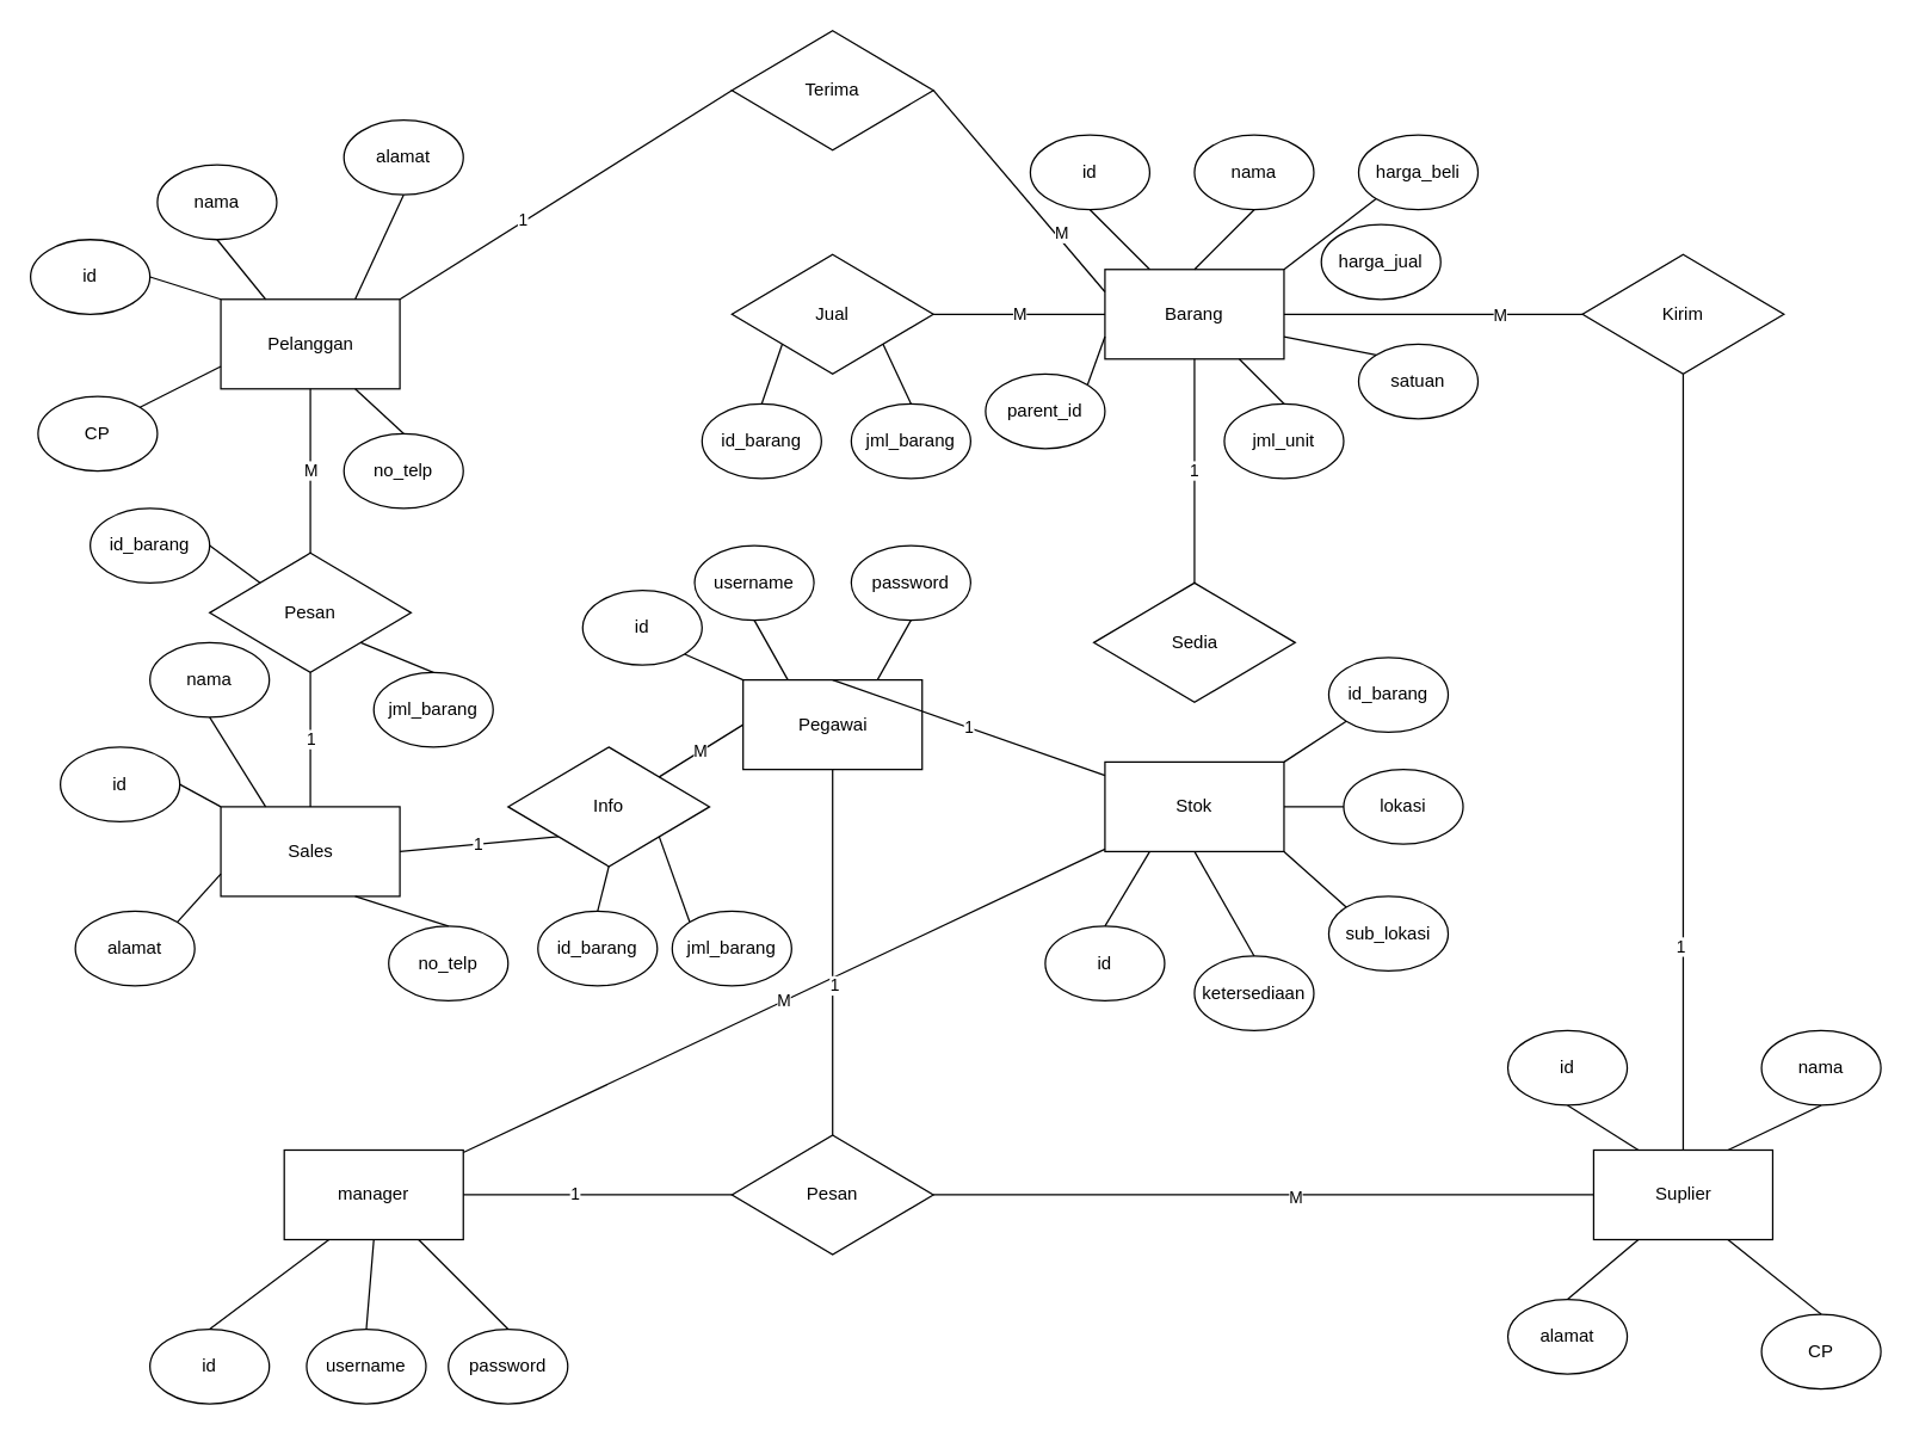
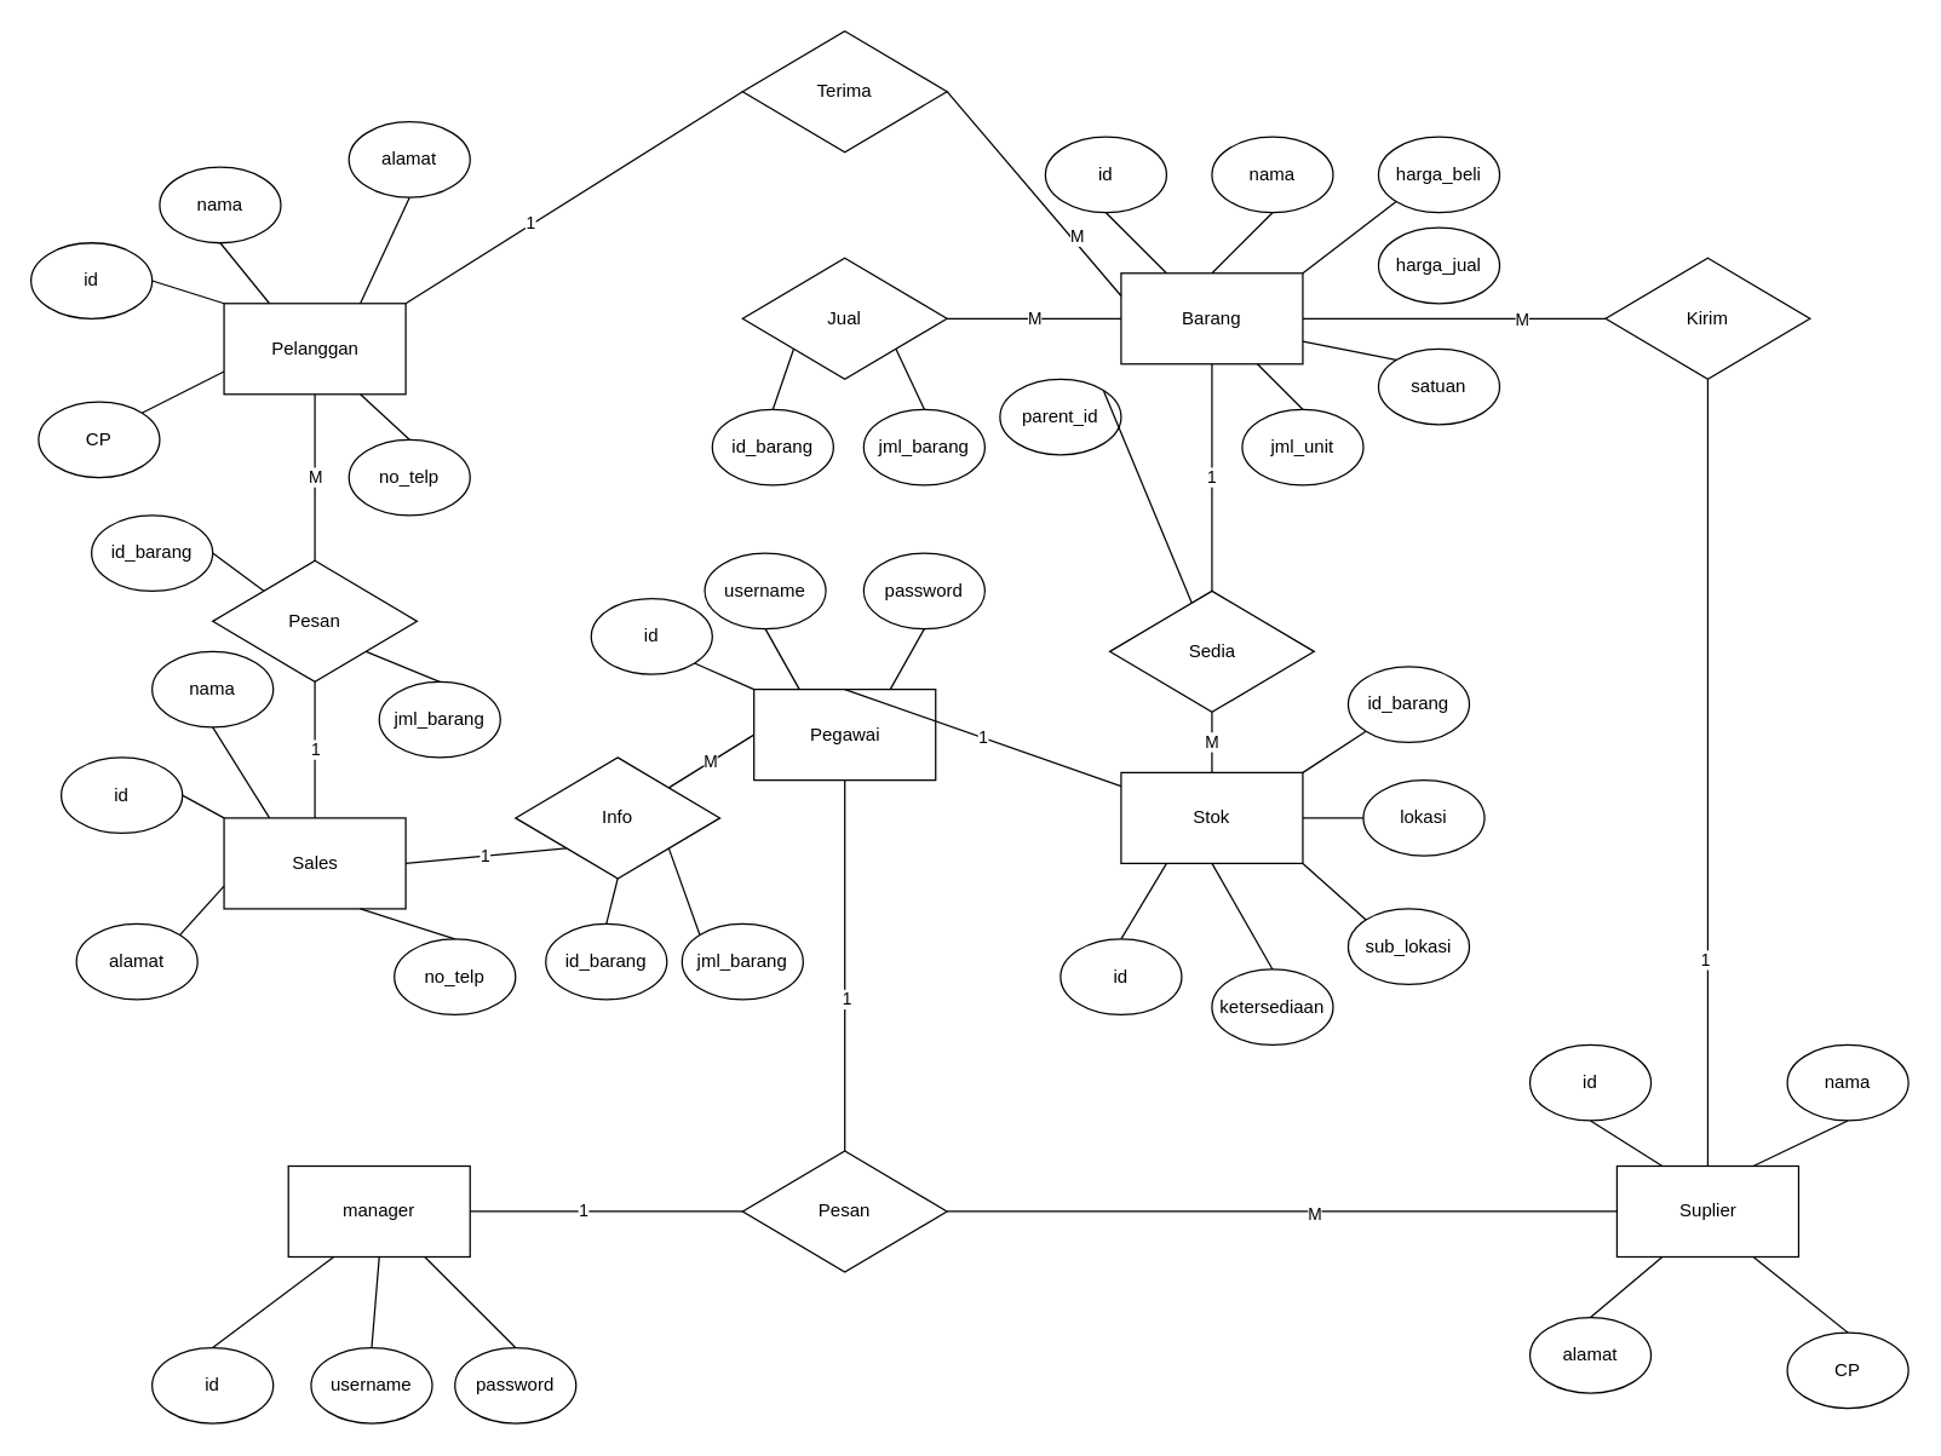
- <mxCell id="18" value="harga_jual" style="ellipse;whiteSpace=wrap;html=1;" vertex="1" parent="1"><mxGeometry x="885" y="150" width="80" height="50" as="geometry" /></mxCell>
+ <mxCell id="18" value="harga_jual" style="ellipse;whiteSpace=wrap;html=1;" vertex="1" parent="1"><mxGeometry x="910" y="150" width="80" height="50" as="geometry" /></mxCell>
- <mxCell id="27" value="" style="endArrow=none;html=1;entryX=0;entryY=0.75;entryDx=0;entryDy=0;exitX=1;exitY=0;exitDx=0;exitDy=0;" edge="1" parent="1" source="21" target="14"><mxGeometry width="50" height="50" relative="1" as="geometry"><mxPoint x="700" y="430" as="sourcePoint" /><mxPoint x="750" y="380" as="targetPoint" /></mxGeometry></mxCell>
+ <mxCell id="27" value="" style="endArrow=none;html=1;exitX=1;exitY=0;exitDx=0;exitDy=0;" edge="1" parent="1" source="21" target="29"><mxGeometry width="50" height="50" relative="1" as="geometry"><mxPoint x="700" y="430" as="sourcePoint" /><mxPoint x="750" y="380" as="targetPoint" /></mxGeometry></mxCell>
- <mxCell id="32" value="M" style="endArrow=none;html=1;" edge="1" parent="1" source="31" target="60"><mxGeometry width="50" height="50" relative="1" as="geometry"><mxPoint x="580" y="620" as="sourcePoint" /><mxPoint x="630" y="570" as="targetPoint" /></mxGeometry></mxCell>
+ <mxCell id="32" value="M" style="endArrow=none;html=1;entryX=0.5;entryY=1;entryDx=0;entryDy=0;" edge="1" parent="1" source="31" target="29"><mxGeometry width="50" height="50" relative="1" as="geometry"><mxPoint x="580" y="620" as="sourcePoint" /><mxPoint x="630" y="570" as="targetPoint" /></mxGeometry></mxCell>
